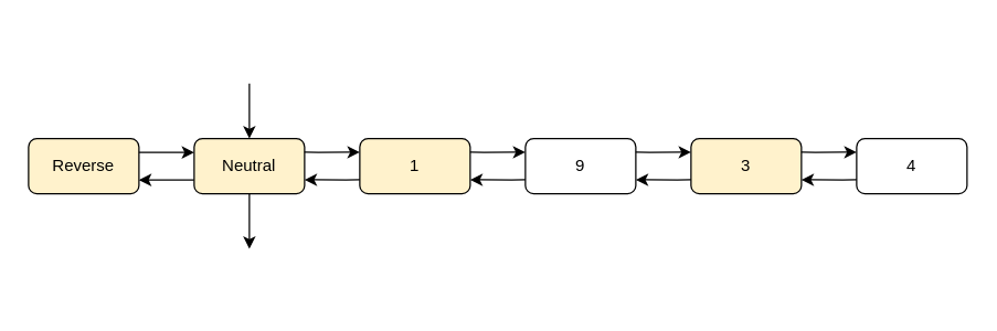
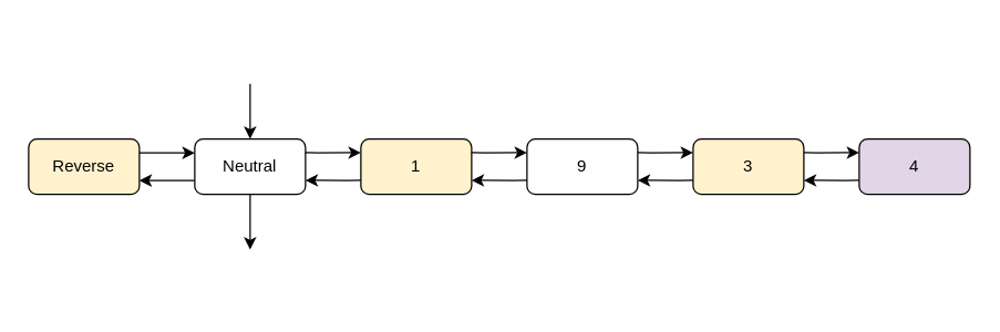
- <mxCell id="7" value="Neutral" style="rounded=1;whiteSpace=wrap;html=1;fillColor=#fff2cc;" vertex="1" parent="1"><mxGeometry x="140" y="100" width="80" height="40" as="geometry" /></mxCell>
+ <mxCell id="7" value="Neutral" style="rounded=1;whiteSpace=wrap;html=1;" vertex="1" parent="1"><mxGeometry x="140" y="100" width="80" height="40" as="geometry" /></mxCell>
- <mxCell id="12" value="4" style="rounded=1;whiteSpace=wrap;html=1;" vertex="1" parent="1"><mxGeometry x="620" y="100" width="80" height="40" as="geometry" /></mxCell>
+ <mxCell id="12" value="4" style="rounded=1;whiteSpace=wrap;html=1;fillColor=#e1d5e7;" vertex="1" parent="1"><mxGeometry x="620" y="100" width="80" height="40" as="geometry" /></mxCell>
